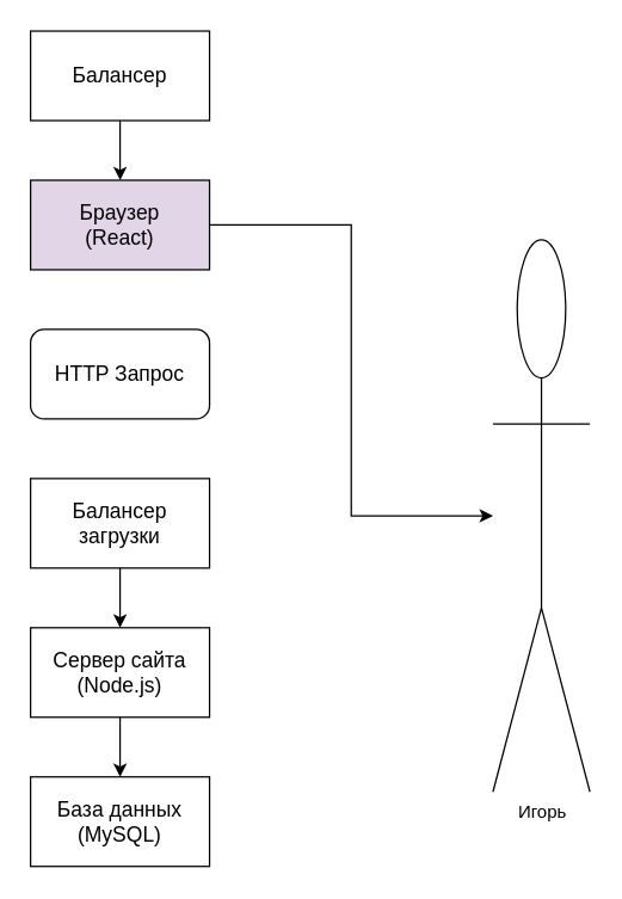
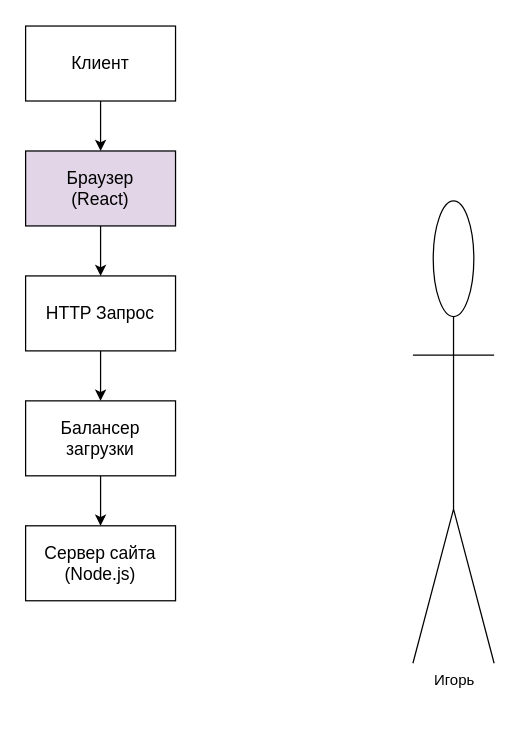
- <mxCell id="3" value="Балансер" style="rounded=0;whiteSpace=wrap;html=1;fontSize=14;" vertex="1" parent="1"><mxGeometry x="20" y="20" width="120" height="60" as="geometry" /></mxCell>
+ <mxCell id="3" value="Клиент" style="rounded=0;whiteSpace=wrap;html=1;fontSize=14;" vertex="1" parent="1"><mxGeometry x="20" y="20" width="120" height="60" as="geometry" /></mxCell>
- <mxCell id="4" value="" style="edgeStyle=orthogonalEdgeStyle;rounded=0;orthogonalLoop=1;jettySize=auto;html=1;" edge="1" parent="1" source="5" target="13"><mxGeometry relative="1" as="geometry" /></mxCell>
+ <mxCell id="4" value="" style="edgeStyle=orthogonalEdgeStyle;rounded=0;orthogonalLoop=1;jettySize=auto;html=1;" edge="1" parent="1" source="5" target="7"><mxGeometry relative="1" as="geometry" /></mxCell>
- <mxCell id="7" value="HTTP Запрос" style="whiteSpace=wrap;html=1;fontSize=14;rounded=1;" vertex="1" parent="1"><mxGeometry x="20" y="220" width="120" height="60" as="geometry" /></mxCell>
+ <mxCell id="7" value="HTTP Запрос" style="whiteSpace=wrap;html=1;fontSize=14;" vertex="1" parent="1"><mxGeometry x="20" y="220" width="120" height="60" as="geometry" /></mxCell>
+ <mxCell id="6" value="" style="edgeStyle=orthogonalEdgeStyle;rounded=0;orthogonalLoop=1;jettySize=auto;html=1;" edge="1" parent="1" source="7" target="9"><mxGeometry relative="1" as="geometry" /></mxCell>
- <mxCell id="10" value="" style="edgeStyle=orthogonalEdgeStyle;rounded=0;orthogonalLoop=1;jettySize=auto;html=1;" edge="1" parent="1" source="11" target="12"><mxGeometry relative="1" as="geometry" /></mxCell>
- <mxCell id="12" value="База данных&lt;div&gt;(MySQL)&lt;/div&gt;" style="whiteSpace=wrap;html=1;fontSize=14;" vertex="1" parent="1"><mxGeometry x="20" y="520" width="120" height="60" as="geometry" /></mxCell>
